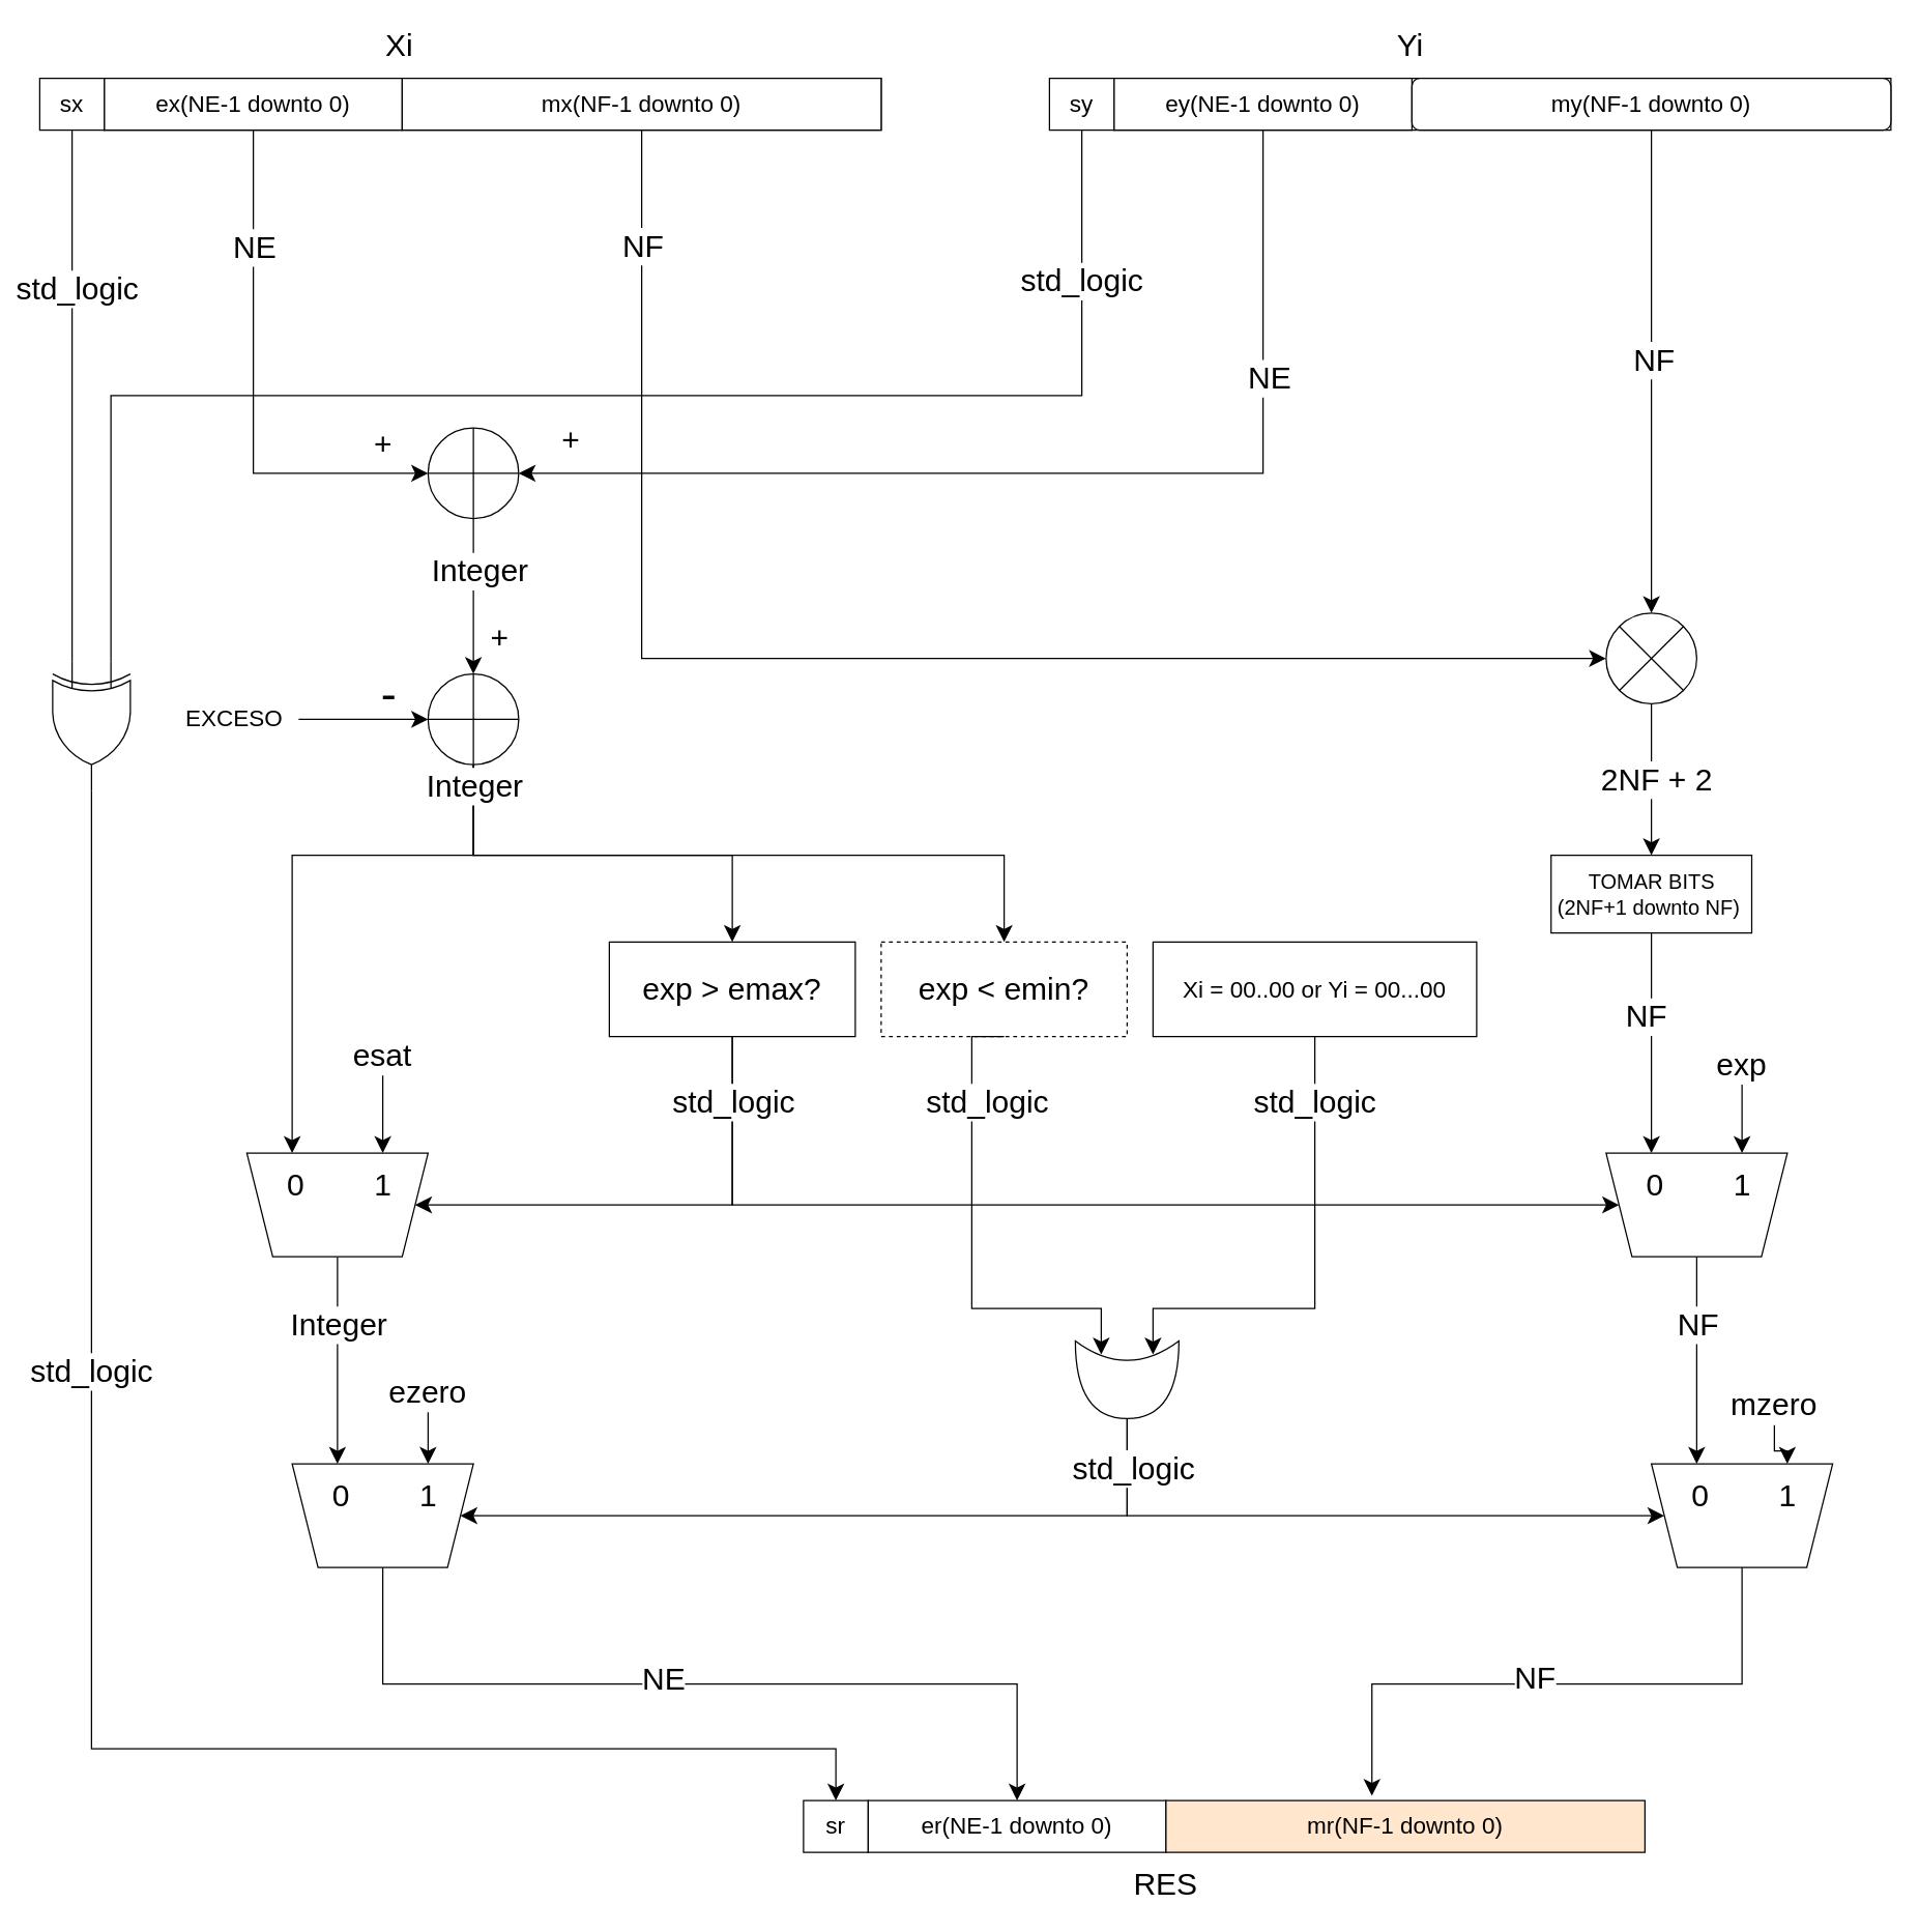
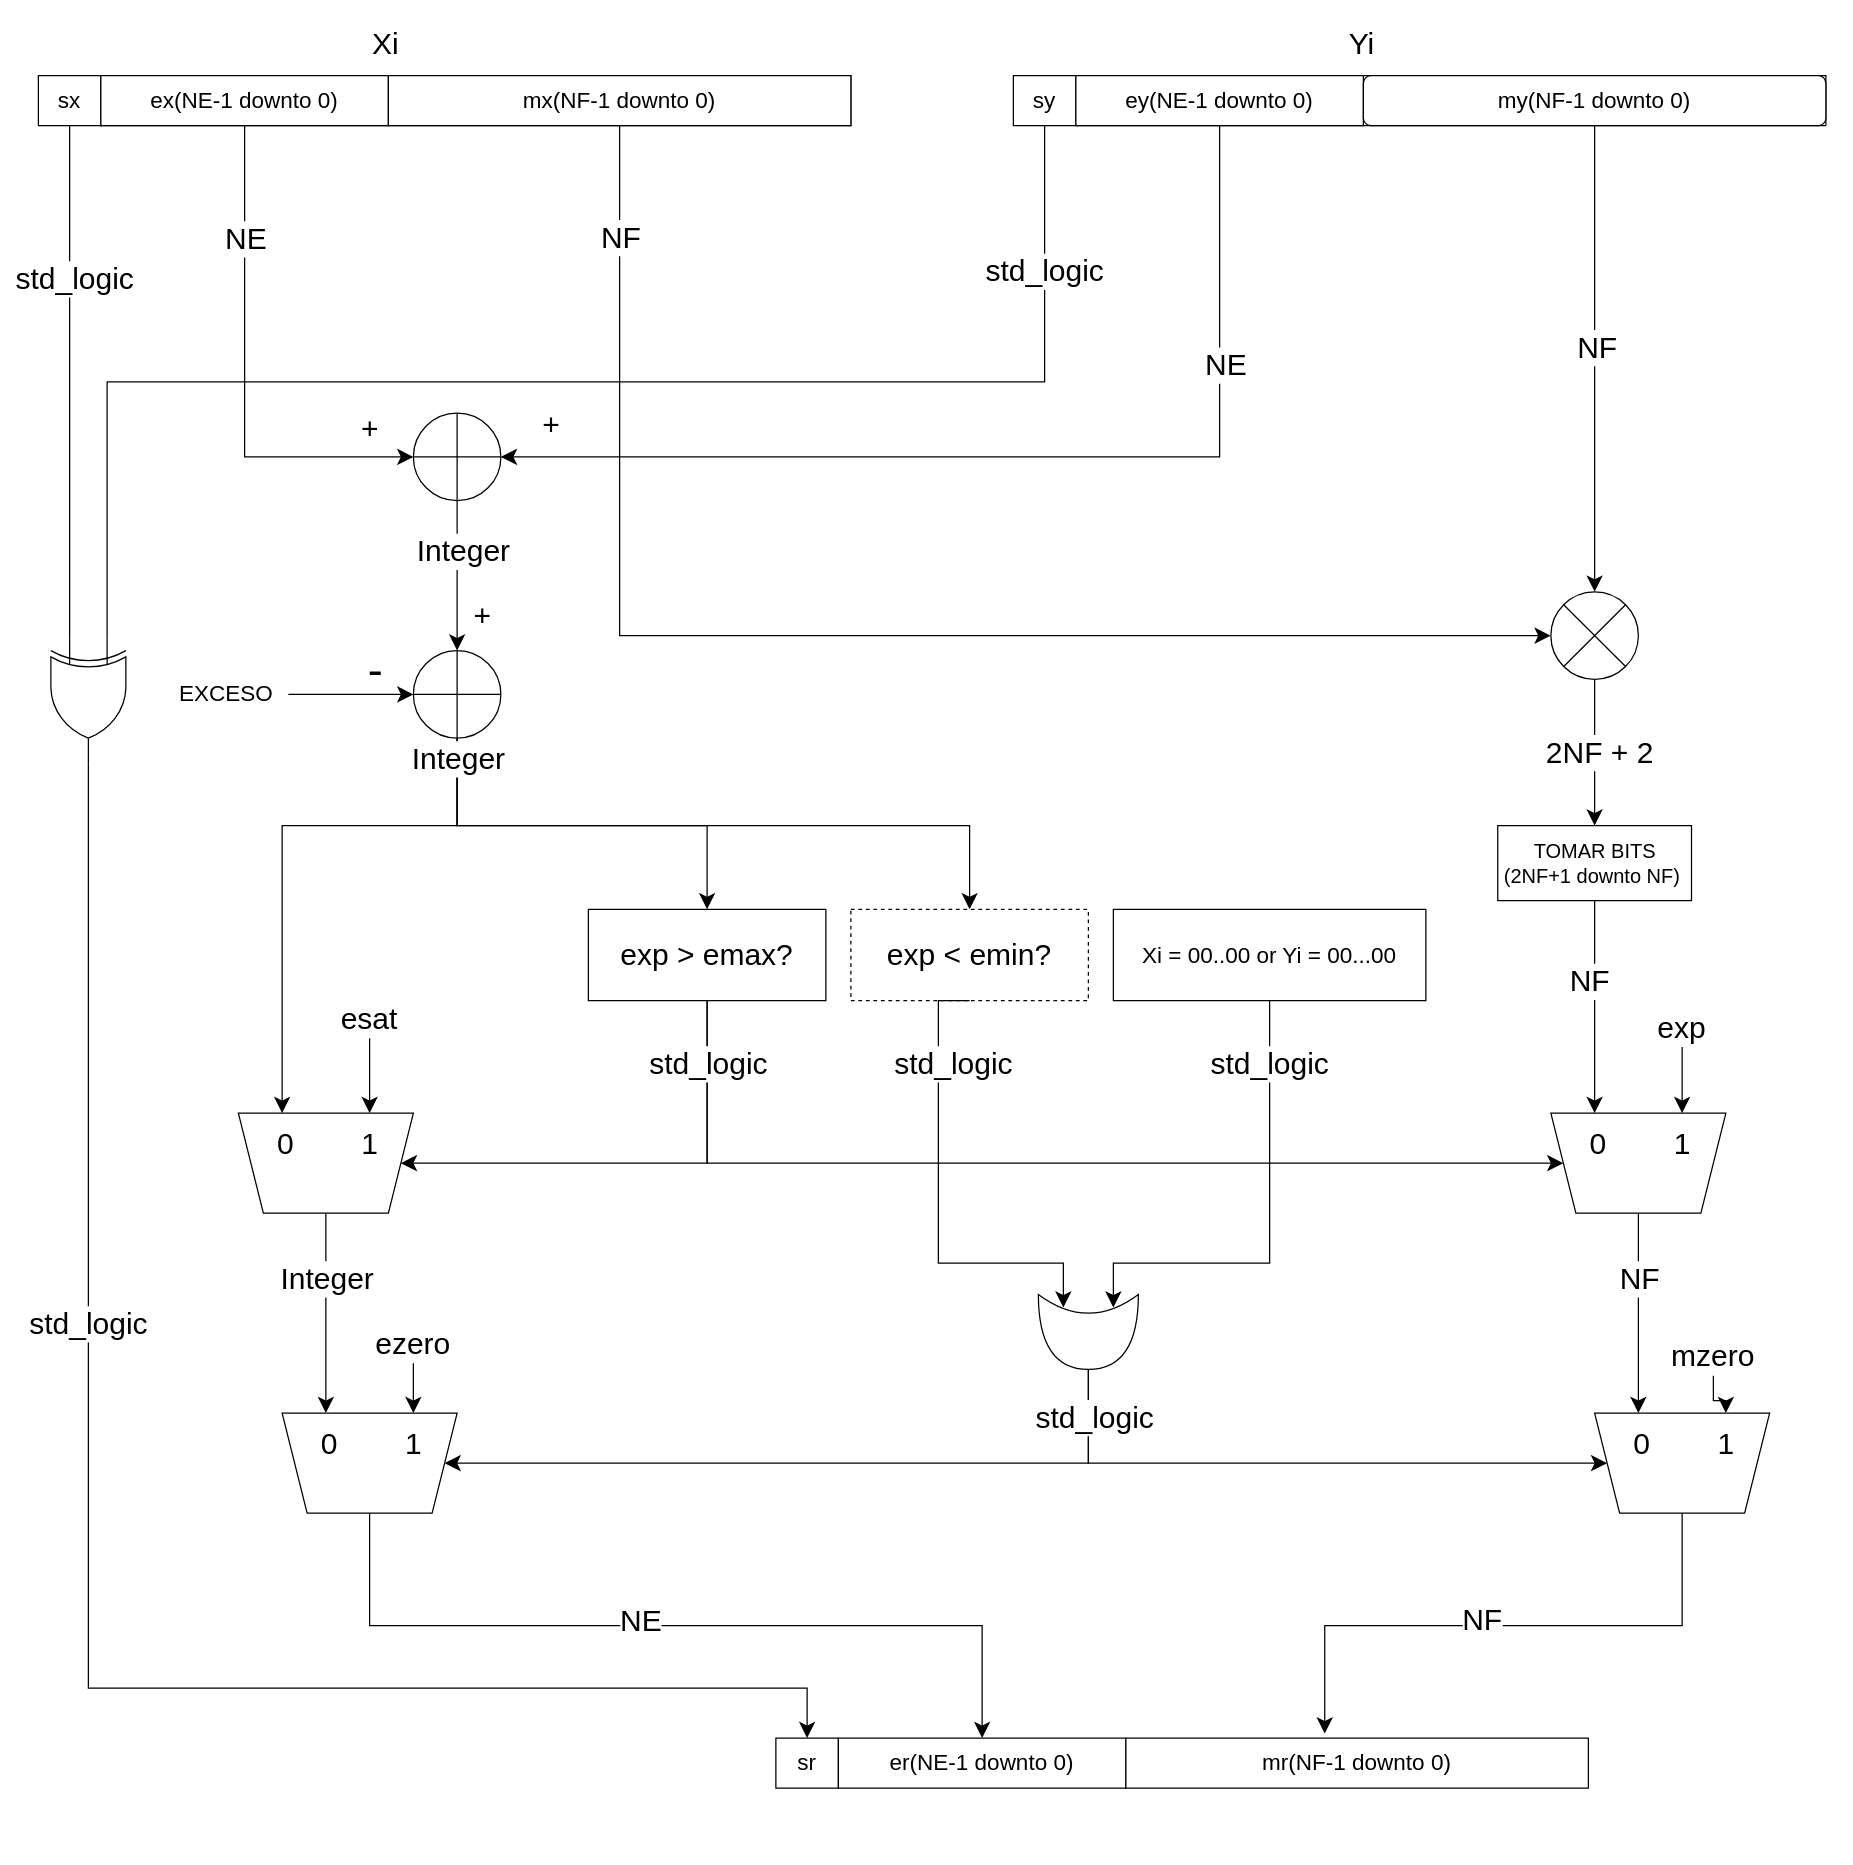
- <mxCell id="63" value="&lt;font style=&quot;font-size: 18px;&quot;&gt;mr(NF-1 downto 0)&lt;/font&gt;" style="rounded=0;whiteSpace=wrap;html=1;fillColor=#ffe6cc;" parent="1" vertex="1"><mxGeometry x="900" y="1390" width="370" height="40" as="geometry" /></mxCell>
+ <mxCell id="63" value="&lt;font style=&quot;font-size: 18px;&quot;&gt;mr(NF-1 downto 0)&lt;/font&gt;" style="rounded=0;whiteSpace=wrap;html=1;" parent="1" vertex="1"><mxGeometry x="900" y="1390" width="370" height="40" as="geometry" /></mxCell>
- <mxCell id="92" value="&lt;font style=&quot;font-size: 24px;&quot;&gt;RES&lt;/font&gt;" style="text;html=1;strokeColor=none;fillColor=none;align=center;verticalAlign=middle;whiteSpace=wrap;rounded=0;fontSize=11;fontFamily=Helvetica;fontColor=default;" parent="1" vertex="1"><mxGeometry x="870" y="1440" width="60" height="30" as="geometry" /></mxCell>
